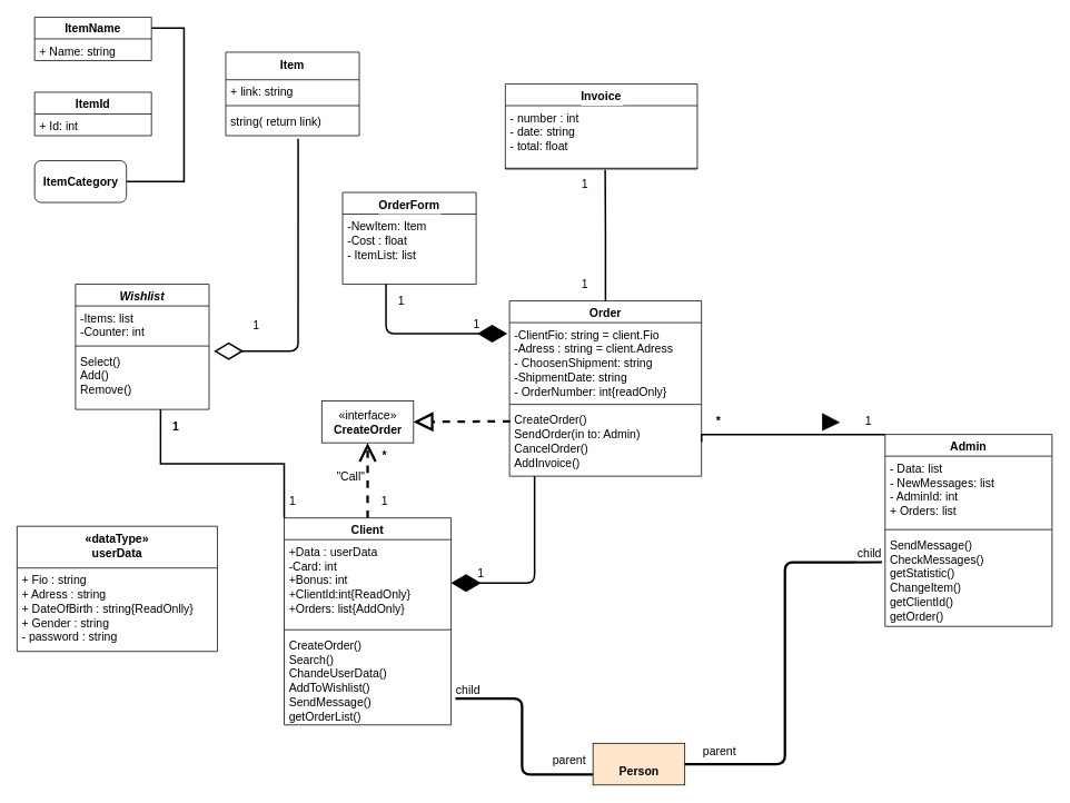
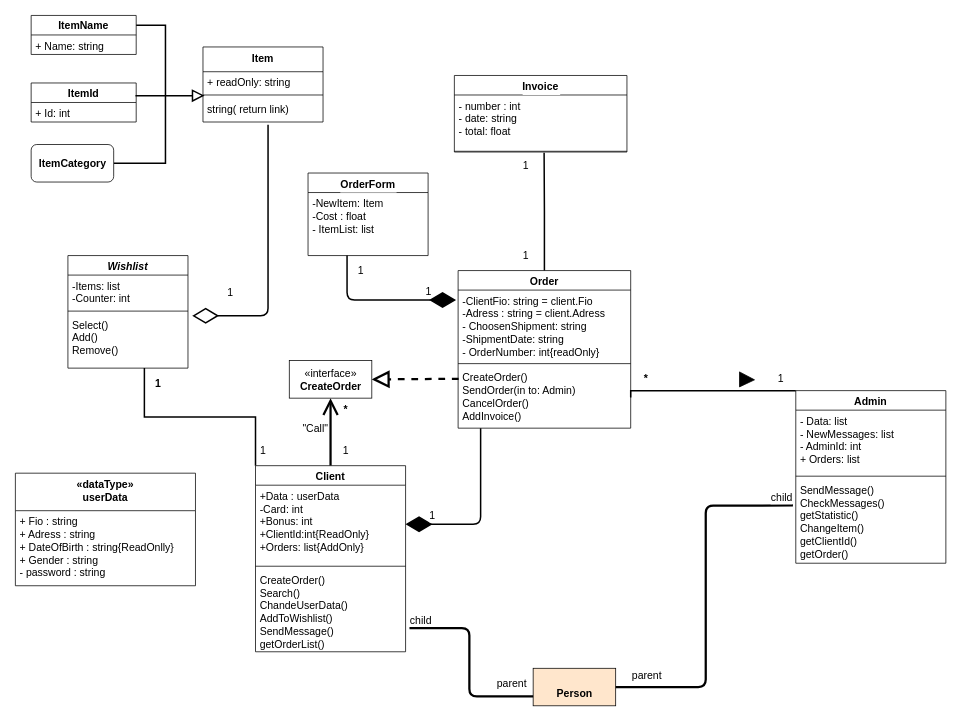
- <mxCell id="44" value="+ link: string" style="text;strokeColor=none;fillColor=none;align=left;verticalAlign=top;spacingLeft=4;spacingRight=4;overflow=hidden;rotatable=0;points=[[0,0.5],[1,0.5]];portConstraint=eastwest;fontSize=14;spacing=2;" parent="43" vertex="1"><mxGeometry y="33" width="160" height="27" as="geometry" /></mxCell>
+ <mxCell id="44" value="+ readOnly: string" style="text;strokeColor=none;fillColor=none;align=left;verticalAlign=top;spacingLeft=4;spacingRight=4;overflow=hidden;rotatable=0;points=[[0,0.5],[1,0.5]];portConstraint=eastwest;fontSize=14;spacing=2;" parent="43" vertex="1"><mxGeometry y="33" width="160" height="27" as="geometry" /></mxCell>
+ <mxCell id="61" value="" style="endArrow=block;endFill=0;endSize=12;html=1;strokeWidth=2;entryX=0.014;entryY=-0.097;entryDx=0;entryDy=0;entryPerimeter=0;exitX=0.993;exitY=0.325;exitDx=0;exitDy=0;exitPerimeter=0;fontSize=14;spacing=2;" parent="1" source="58" target="46" edge="1"><mxGeometry width="160" relative="1" as="geometry"><mxPoint x="187" y="127" as="sourcePoint" /><mxPoint x="269" y="120" as="targetPoint" /></mxGeometry></mxCell>
- <mxCell id="6" style="edgeStyle=orthogonalEdgeStyle;rounded=0;jumpSize=6;orthogonalLoop=1;jettySize=auto;html=1;exitX=0.5;exitY=0;exitDx=0;exitDy=0;entryX=0.5;entryY=1;entryDx=0;entryDy=0;endArrow=open;endFill=0;strokeColor=#000000;strokeWidth=3;fontSize=14;spacing=2;dashed=1;startArrow=none;startFill=0;endSize=16;" parent="1" source="8" target="16" edge="1"><mxGeometry relative="1" as="geometry" /></mxCell>
+ <mxCell id="6" style="edgeStyle=orthogonalEdgeStyle;rounded=0;jumpSize=6;orthogonalLoop=1;jettySize=auto;html=1;exitX=0.5;exitY=0;exitDx=0;exitDy=0;entryX=0.5;entryY=1;entryDx=0;entryDy=0;endArrow=open;endFill=0;strokeColor=#000000;strokeWidth=3;fontSize=14;spacing=2;dashed=0;startArrow=none;startFill=0;endSize=16;" parent="1" source="8" target="16" edge="1"><mxGeometry relative="1" as="geometry" /></mxCell>
